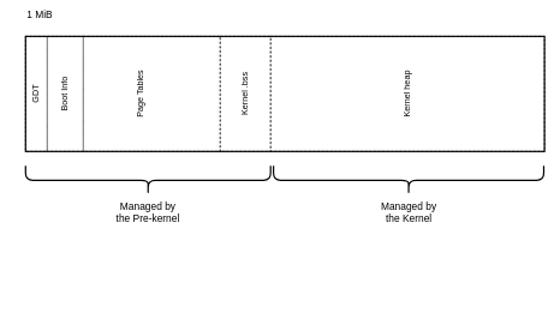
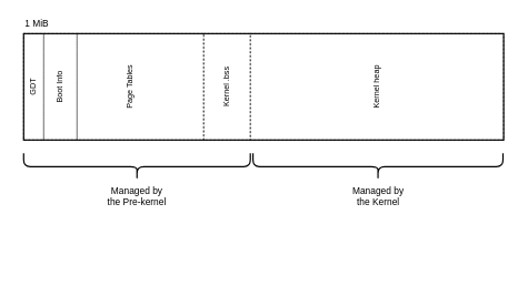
- <mxCell id="3" value="1 MiB" style="text;html=1;align=left;verticalAlign=middle;whiteSpace=wrap;rounded=0;fontSize=14;" vertex="1" parent="1"><mxGeometry x="35" y="5" width="60" height="30" as="geometry" /></mxCell>
+ <mxCell id="3" value="1 MiB" style="text;html=1;align=left;verticalAlign=middle;whiteSpace=wrap;rounded=0;fontSize=14;" vertex="1" parent="1"><mxGeometry x="35" y="20" width="60" height="30" as="geometry" /></mxCell>
